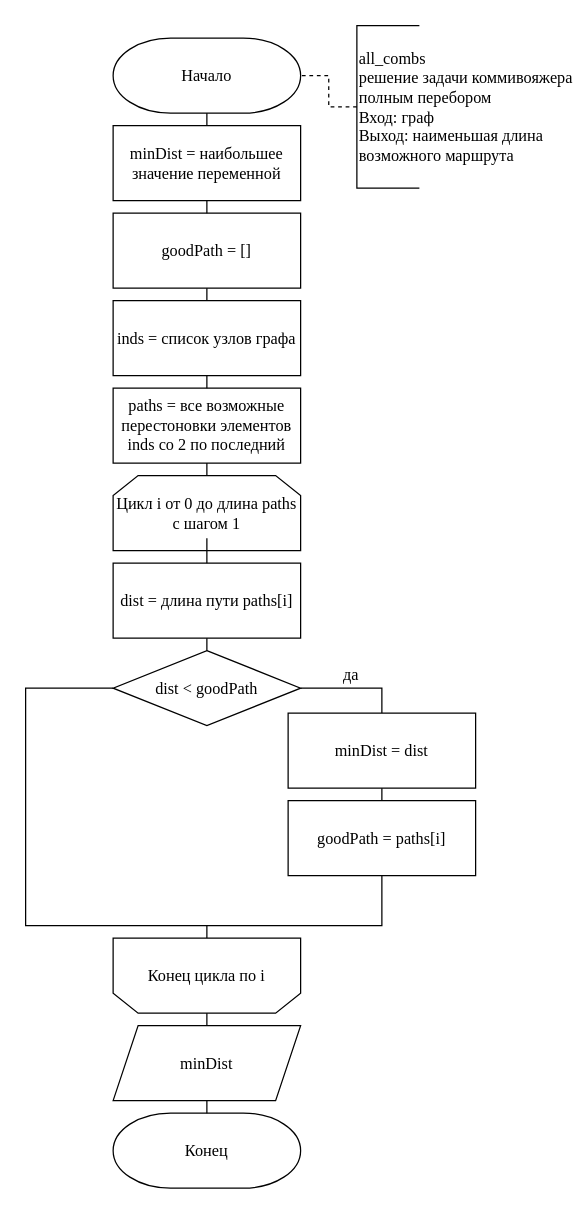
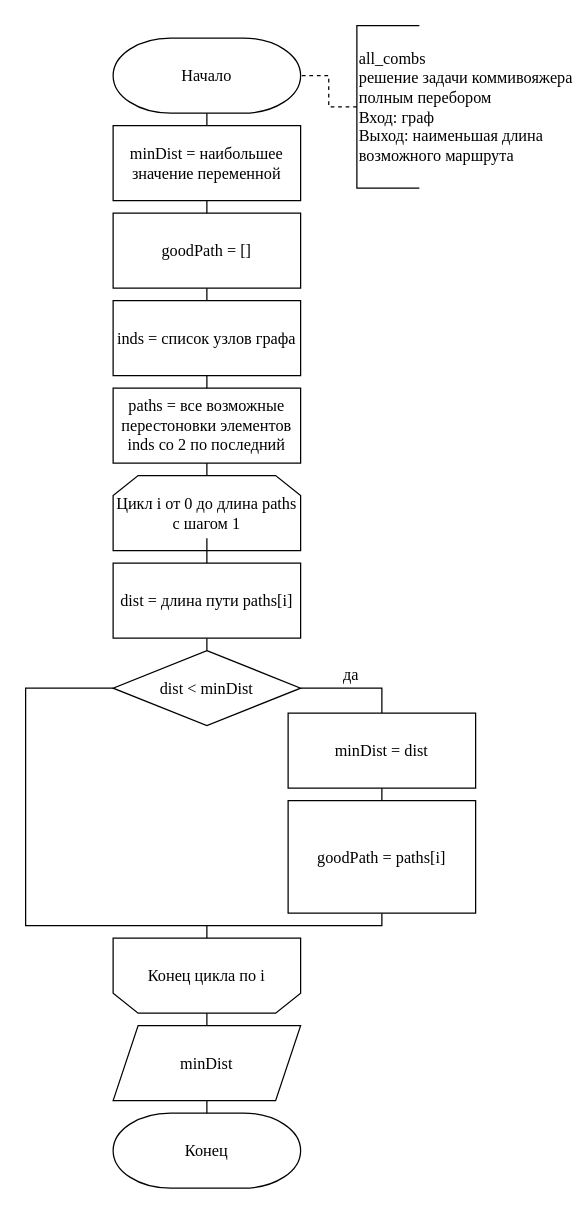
- <mxCell id="22" value="dist &amp;lt; goodPath" style="rhombus;whiteSpace=wrap;html=1;fontFamily=Times New Roman;fontSize=13;" parent="1" vertex="1"><mxGeometry x="90" y="520" width="150" height="60" as="geometry" /></mxCell>
+ <mxCell id="22" value="dist &amp;lt; minDist" style="rhombus;whiteSpace=wrap;html=1;fontFamily=Times New Roman;fontSize=13;" parent="1" vertex="1"><mxGeometry x="90" y="520" width="150" height="60" as="geometry" /></mxCell>
- <mxCell id="27" value="goodPath = paths[i]" style="rounded=0;whiteSpace=wrap;html=1;fontFamily=Times New Roman;fontSize=13;" parent="1" vertex="1"><mxGeometry x="230" y="640" width="150" height="60" as="geometry" /></mxCell>
+ <mxCell id="27" value="goodPath = paths[i]" style="rounded=0;whiteSpace=wrap;html=1;fontFamily=Times New Roman;fontSize=13;" parent="1" vertex="1"><mxGeometry x="230" y="640" width="150" height="90" as="geometry" /></mxCell>
